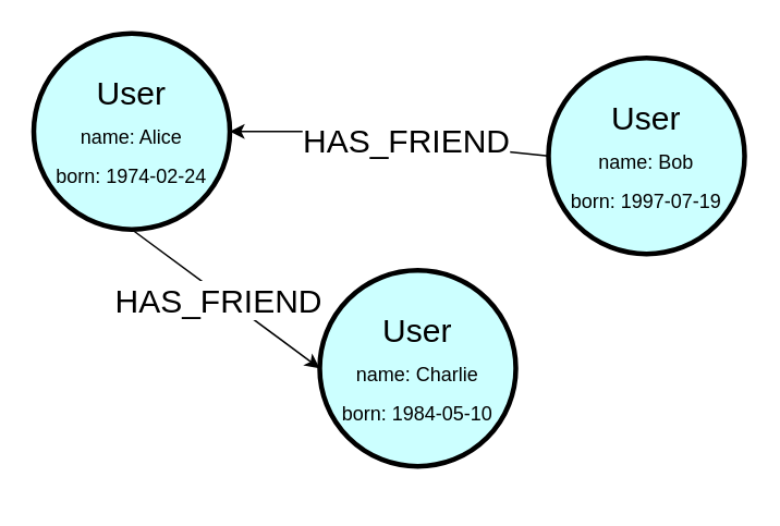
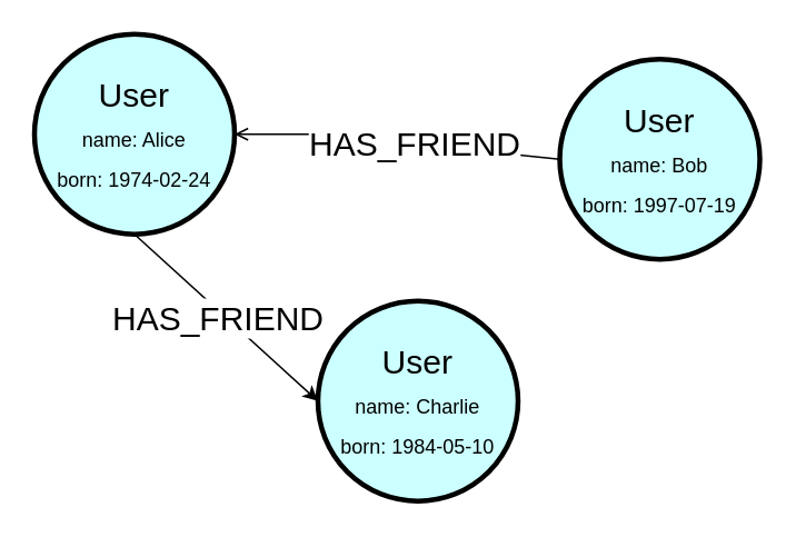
- <mxCell id="4" value="" style="endArrow=classic;html=1;rounded=0;exitX=0;exitY=0.5;exitDx=0;exitDy=0;entryX=1;entryY=0.5;entryDx=0;entryDy=0;" edge="1" parent="1" source="2" target="3"><mxGeometry relative="1" as="geometry"><mxPoint x="321" y="70" as="sourcePoint" /><mxPoint x="121" y="70" as="targetPoint" /><Array as="points"><mxPoint x="190" y="80" /></Array></mxGeometry></mxCell>
+ <mxCell id="4" value="" style="endArrow=open;html=1;rounded=0;exitX=0;exitY=0.5;exitDx=0;exitDy=0;entryX=1;entryY=0.5;entryDx=0;entryDy=0;" edge="1" parent="1" source="2" target="3"><mxGeometry relative="1" as="geometry"><mxPoint x="321" y="70" as="sourcePoint" /><mxPoint x="121" y="70" as="targetPoint" /><Array as="points"><mxPoint x="190" y="80" /></Array></mxGeometry></mxCell>
- <mxCell id="6" value="&lt;font style=&quot;line-height: 0.7;&quot;&gt;&lt;font style=&quot;font-size: 20px;&quot;&gt;User&lt;/font&gt;&lt;br&gt;&lt;span style=&quot;font-size: 12px;&quot;&gt;name: Charlie&lt;br&gt;&lt;/span&gt;&lt;span style=&quot;font-size: 12px;&quot;&gt;born: 1984-05-10&lt;/span&gt;&lt;br&gt;&lt;/font&gt;" style="ellipse;whiteSpace=wrap;html=1;shadow=0;fontFamily=Helvetica;fontSize=20;align=center;strokeWidth=3;fillColor=#CCFFFF;" vertex="1" parent="1"><mxGeometry x="195" y="165" width="120" height="120" as="geometry" /></mxCell>
+ <mxCell id="6" value="&lt;font style=&quot;line-height: 0.7;&quot;&gt;&lt;font style=&quot;font-size: 20px;&quot;&gt;User&lt;/font&gt;&lt;br&gt;&lt;span style=&quot;font-size: 12px;&quot;&gt;name: Charlie&lt;br&gt;&lt;/span&gt;&lt;span style=&quot;font-size: 12px;&quot;&gt;born: 1984-05-10&lt;/span&gt;&lt;br&gt;&lt;/font&gt;" style="ellipse;whiteSpace=wrap;html=1;shadow=0;fontFamily=Helvetica;fontSize=20;align=center;strokeWidth=3;fillColor=#CCFFFF;" vertex="1" parent="1"><mxGeometry x="190" y="180" width="120" height="120" as="geometry" /></mxCell>
